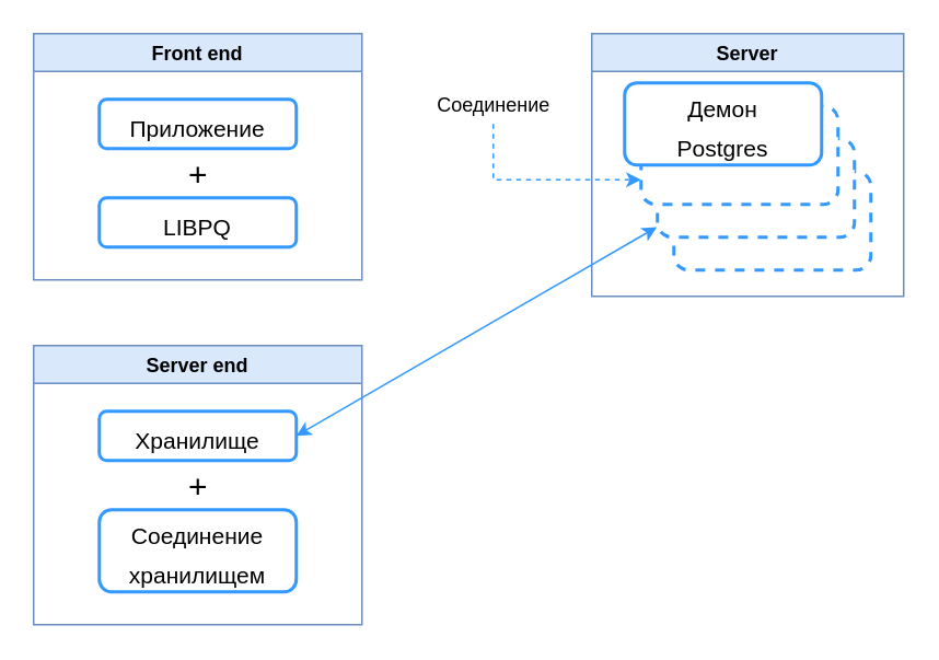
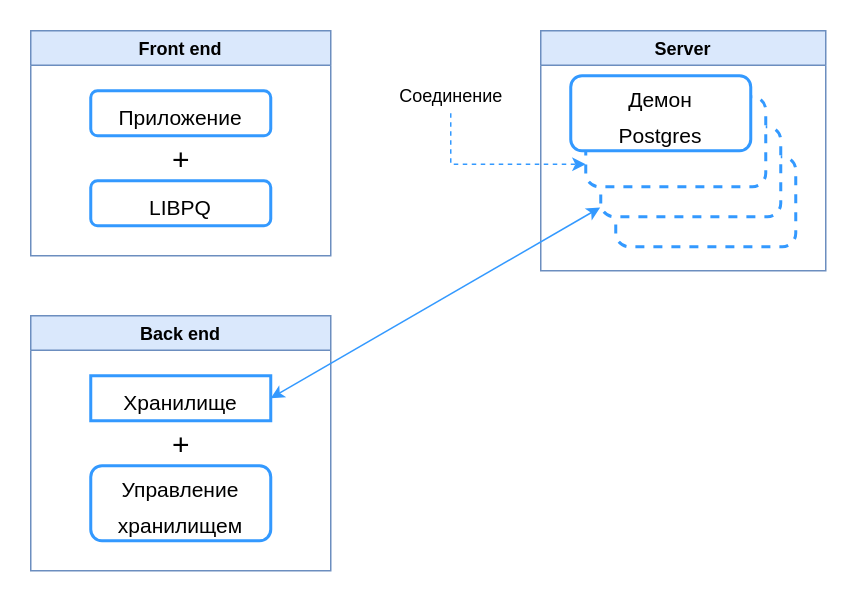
- <mxCell id="13" value="Server end" style="swimlane;fillColor=#dae8fc;strokeColor=#6c8ebf;" parent="1" vertex="1"><mxGeometry x="20" y="210" width="200" height="170" as="geometry"><mxRectangle x="160" y="120" width="90" height="23" as="alternateBounds" /></mxGeometry></mxCell>
+ <mxCell id="13" value="Back end" style="swimlane;fillColor=#dae8fc;strokeColor=#6c8ebf;" parent="1" vertex="1"><mxGeometry x="20" y="210" width="200" height="170" as="geometry"><mxRectangle x="160" y="120" width="90" height="23" as="alternateBounds" /></mxGeometry></mxCell>
- <mxCell id="14" value="&lt;font style=&quot;font-size: 14px&quot;&gt;Хранилище&lt;/font&gt;" style="rounded=1;whiteSpace=wrap;html=1;fontSize=20;strokeColor=#3399FF;strokeWidth=2;" parent="13" vertex="1"><mxGeometry x="40" y="40" width="120" height="30" as="geometry" /></mxCell>
+ <mxCell id="14" value="&lt;font style=&quot;font-size: 14px&quot;&gt;Хранилище&lt;/font&gt;" style="whiteSpace=wrap;html=1;fontSize=20;strokeColor=#3399FF;strokeWidth=2;rounded=0;" parent="13" vertex="1"><mxGeometry x="40" y="40" width="120" height="30" as="geometry" /></mxCell>
- <mxCell id="15" value="&lt;font style=&quot;font-size: 14px&quot;&gt;Соединение&lt;br&gt;хранилищем&lt;/font&gt;" style="rounded=1;whiteSpace=wrap;html=1;fontSize=20;strokeColor=#3399FF;strokeWidth=2;" parent="13" vertex="1"><mxGeometry x="40" y="100" width="120" height="50" as="geometry" /></mxCell>
+ <mxCell id="15" value="&lt;font style=&quot;font-size: 14px&quot;&gt;Управление&lt;br&gt;хранилищем&lt;/font&gt;" style="rounded=1;whiteSpace=wrap;html=1;fontSize=20;strokeColor=#3399FF;strokeWidth=2;" parent="13" vertex="1"><mxGeometry x="40" y="100" width="120" height="50" as="geometry" /></mxCell>
